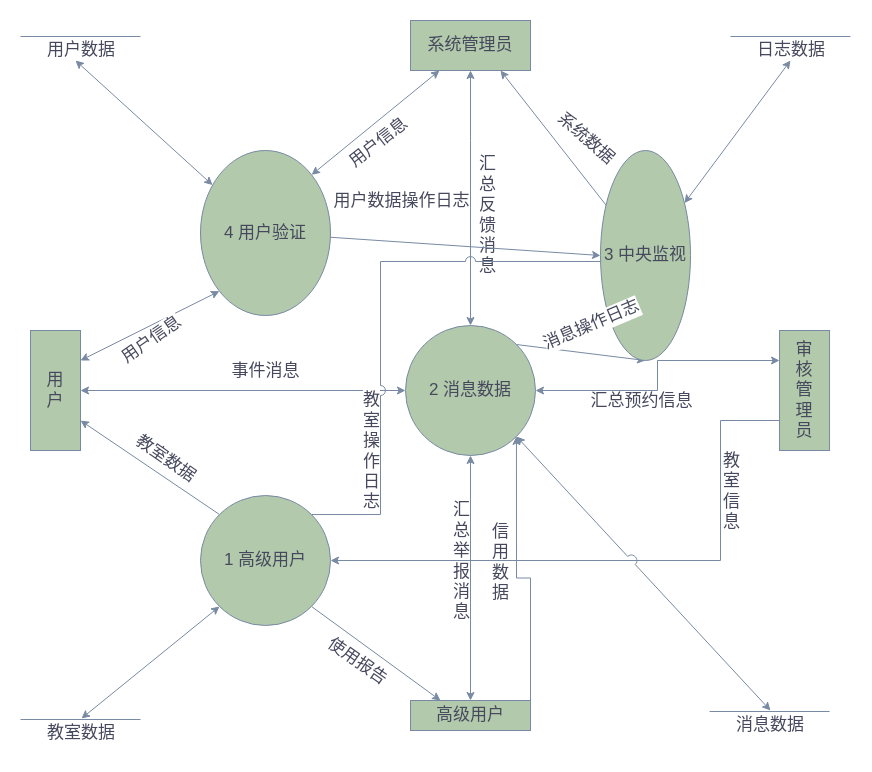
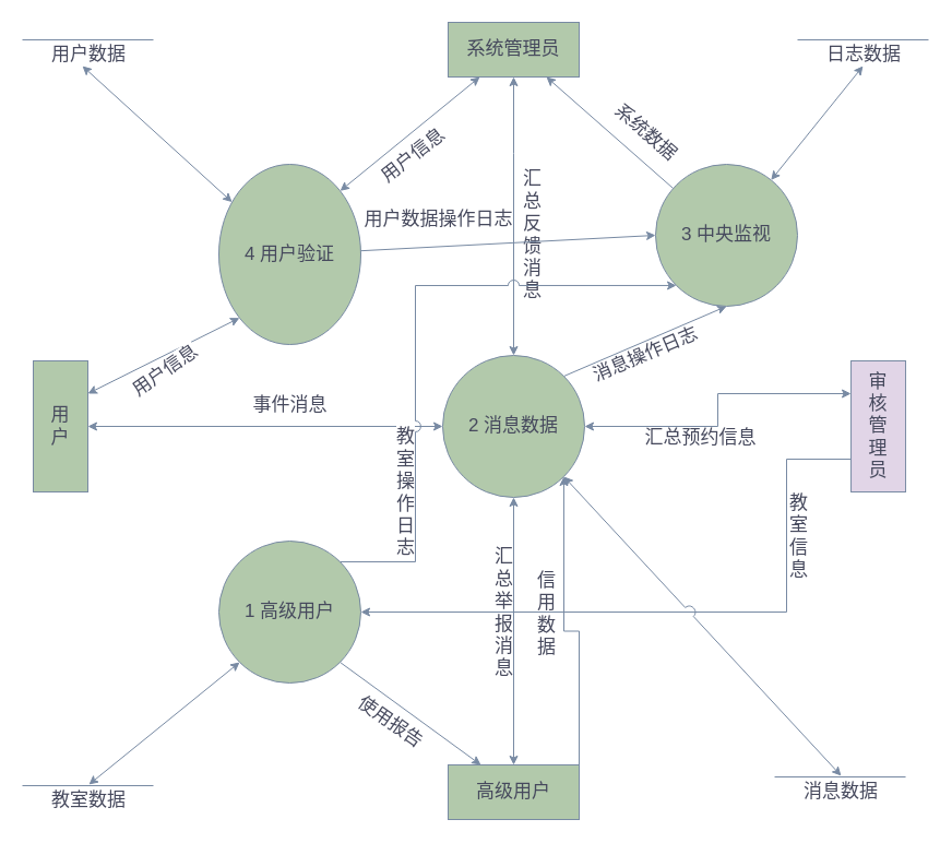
- <mxCell id="38" value="3 中央监视" style="ellipse;whiteSpace=wrap;html=1;aspect=fixed;fontSize=17;fillColor=#B2C9AB;strokeColor=#788AA3;fontColor=#46495D;" parent="1" vertex="1"><mxGeometry x="600" y="150" width="90" height="210" as="geometry" /></mxCell>
+ <mxCell id="38" value="3 中央监视" style="ellipse;whiteSpace=wrap;html=1;aspect=fixed;fontSize=17;fillColor=#B2C9AB;strokeColor=#788AA3;fontColor=#46495D;" parent="1" vertex="1"><mxGeometry x="600" y="150" width="130" height="130" as="geometry" /></mxCell>
- <mxCell id="26" value="审&lt;br&gt;核&lt;br&gt;管&lt;br&gt;理&lt;br&gt;员" style="rounded=0;whiteSpace=wrap;html=1;fontSize=17;fillColor=#B2C9AB;strokeColor=#788AA3;fontColor=#46495D;" parent="1" vertex="1"><mxGeometry x="779.04" y="330" width="50" height="120" as="geometry" /></mxCell>
+ <mxCell id="26" value="审&lt;br&gt;核&lt;br&gt;管&lt;br&gt;理&lt;br&gt;员" style="rounded=0;whiteSpace=wrap;html=1;fontSize=17;fillColor=#e1d5e7;strokeColor=#788AA3;fontColor=#46495D;" parent="1" vertex="1"><mxGeometry x="779.04" y="330" width="50" height="120" as="geometry" /></mxCell>
- <mxCell id="2" style="rounded=0;orthogonalLoop=1;jettySize=auto;html=1;fontSize=17;exitX=0;exitY=0;exitDx=0;exitDy=0;entryX=1;entryY=0.75;entryDx=0;entryDy=0;strokeColor=#788AA3;fontColor=#46495D;" parent="1" source="35" target="20" edge="1"><mxGeometry relative="1" as="geometry"><mxPoint x="220" y="510" as="sourcePoint" /></mxGeometry></mxCell>
- <mxCell id="3" value="教室数据" style="edgeLabel;html=1;align=center;verticalAlign=middle;resizable=0;points=[];fontSize=17;rotation=35;fontColor=#46495D;" parent="2" vertex="1" connectable="0"><mxGeometry x="0.085" y="2" relative="1" as="geometry"><mxPoint x="22" y="-7" as="offset" /></mxGeometry></mxCell>
- <mxCell id="23" value="高级用户" style="rounded=0;whiteSpace=wrap;html=1;fontSize=17;fillColor=#B2C9AB;strokeColor=#788AA3;fontColor=#46495D;" parent="1" vertex="1"><mxGeometry x="410" y="700" width="120" height="30" as="geometry" /></mxCell>
+ <mxCell id="23" value="高级用户" style="rounded=0;whiteSpace=wrap;html=1;fontSize=17;fillColor=#B2C9AB;strokeColor=#788AA3;fontColor=#46495D;" parent="1" vertex="1"><mxGeometry x="410" y="700" width="120" height="50" as="geometry" /></mxCell>
